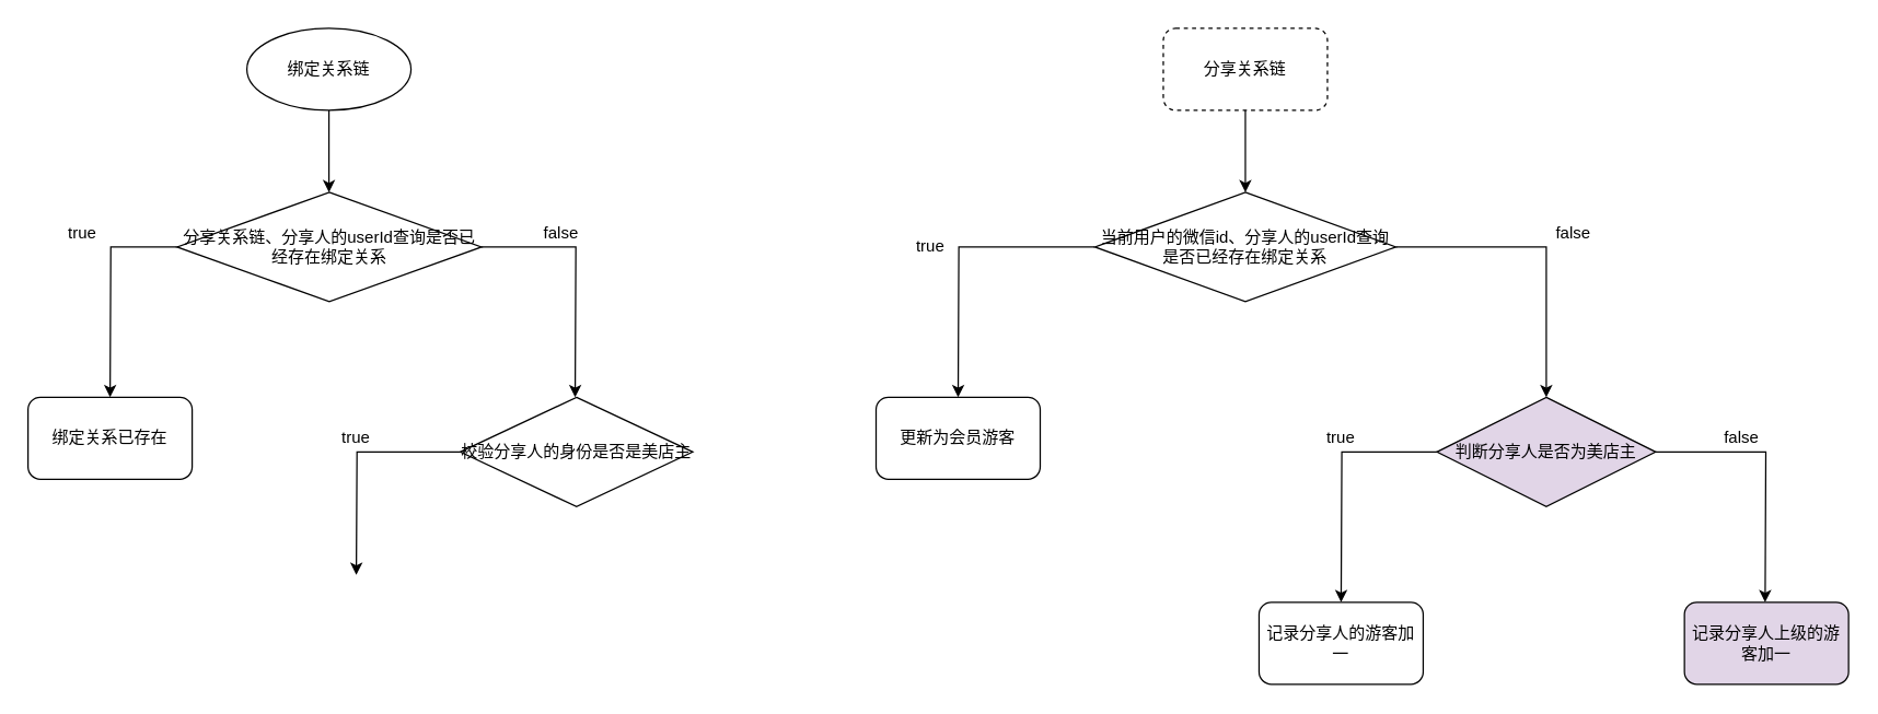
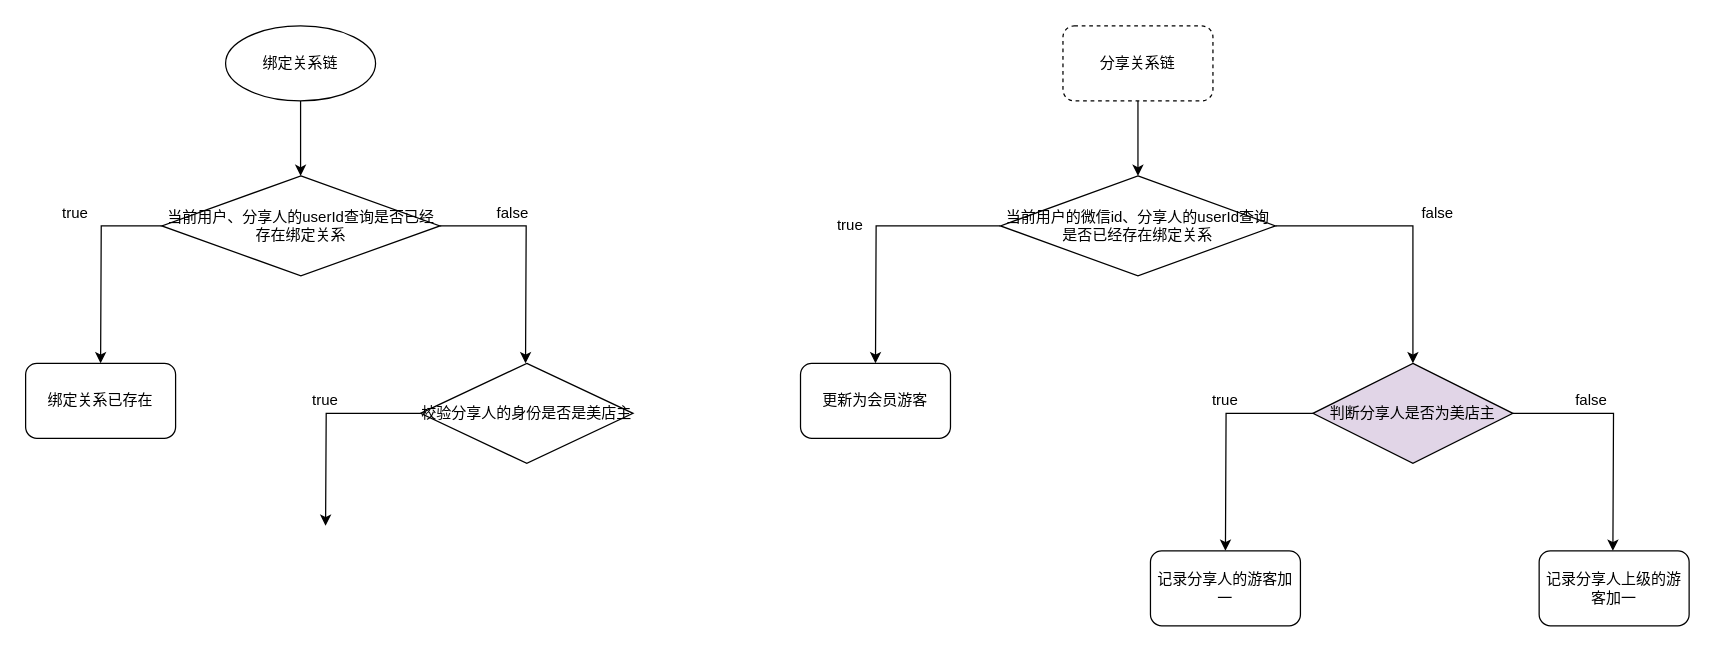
- <mxCell id="21" value="分享关系链、分享人的userId查询是否已经存在绑定关系" style="rhombus;whiteSpace=wrap;html=1;" vertex="1" parent="1"><mxGeometry x="129" y="140" width="222.5" height="80" as="geometry" /></mxCell>
+ <mxCell id="21" value="当前用户、分享人的userId查询是否已经存在绑定关系" style="rhombus;whiteSpace=wrap;html=1;" vertex="1" parent="1"><mxGeometry x="129" y="140" width="222.5" height="80" as="geometry" /></mxCell>
- <mxCell id="16" value="记录分享人上级的游客加一" style="rounded=1;whiteSpace=wrap;html=1;fillColor=#e1d5e7;" vertex="1" parent="1"><mxGeometry x="1231" y="440" width="120" height="60" as="geometry" /></mxCell>
+ <mxCell id="16" value="记录分享人上级的游客加一" style="rounded=1;whiteSpace=wrap;html=1;" vertex="1" parent="1"><mxGeometry x="1231" y="440" width="120" height="60" as="geometry" /></mxCell>
